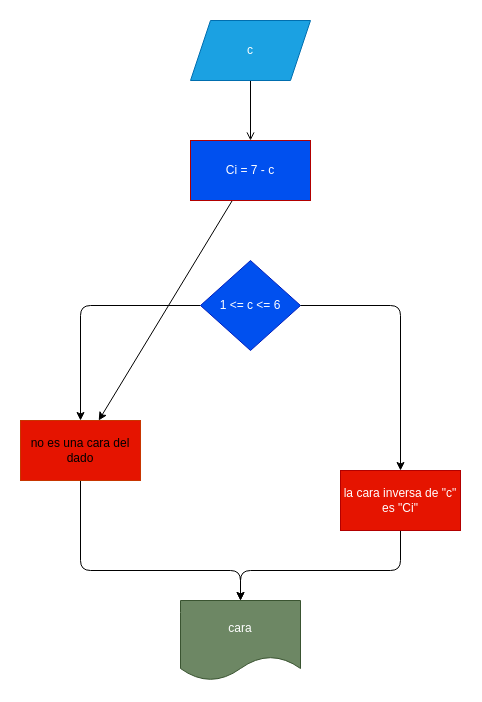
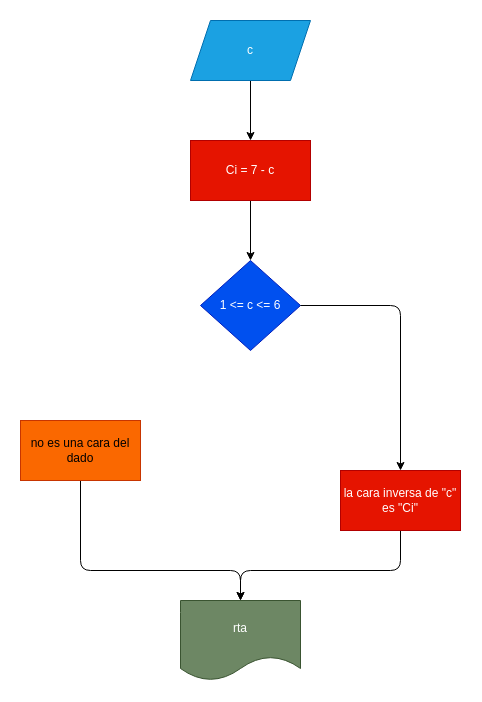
- <mxCell id="2" value="" style="edgeStyle=none;html=1;endArrow=open;" edge="1" parent="1" source="3" target="8"><mxGeometry relative="1" as="geometry" /></mxCell>
+ <mxCell id="2" value="" style="edgeStyle=none;html=1;" edge="1" parent="1" source="3" target="8"><mxGeometry relative="1" as="geometry" /></mxCell>
- <mxCell id="8" value="Ci = 7 - c" style="rounded=0;whiteSpace=wrap;html=1;fillColor=#0050ef;fontColor=#ffffff;strokeColor=#B20000;" vertex="1" parent="1"><mxGeometry x="190" y="140" width="120" height="60" as="geometry" /></mxCell>
+ <mxCell id="8" value="Ci = 7 - c" style="rounded=0;whiteSpace=wrap;html=1;fillColor=#e51400;fontColor=#ffffff;strokeColor=#B20000;" vertex="1" parent="1"><mxGeometry x="190" y="140" width="120" height="60" as="geometry" /></mxCell>
- <mxCell id="4" style="edgeStyle=none;html=1;" edge="1" parent="1" source="5" target="10"><mxGeometry relative="1" as="geometry"><mxPoint x="80" y="350" as="targetPoint" /><Array as="points"><mxPoint x="80" y="305" /></Array></mxGeometry></mxCell>
- <mxCell id="7" value="" style="edgeStyle=none;html=1;" edge="1" parent="1" source="8" target="10"><mxGeometry relative="1" as="geometry" /></mxCell>
+ <mxCell id="7" value="" style="edgeStyle=none;html=1;" edge="1" parent="1" source="8" target="5"><mxGeometry relative="1" as="geometry" /></mxCell>
- <mxCell id="10" value="no es una cara del dado" style="rounded=0;whiteSpace=wrap;html=1;fillColor=#e51400;fontColor=#000000;strokeColor=#C73500;" vertex="1" parent="1"><mxGeometry x="20" y="420" width="120" height="60" as="geometry" /></mxCell>
+ <mxCell id="10" value="no es una cara del dado" style="rounded=0;whiteSpace=wrap;html=1;fillColor=#fa6800;fontColor=#000000;strokeColor=#C73500;" vertex="1" parent="1"><mxGeometry x="20" y="420" width="120" height="60" as="geometry" /></mxCell>
- <mxCell id="13" value="cara" style="shape=document;whiteSpace=wrap;html=1;boundedLbl=1;fillColor=#6d8764;fontColor=#ffffff;strokeColor=#3A5431;" vertex="1" parent="1"><mxGeometry x="180" y="600" width="120" height="80" as="geometry" /></mxCell>
+ <mxCell id="13" value="rta" style="shape=document;whiteSpace=wrap;html=1;boundedLbl=1;fillColor=#6d8764;fontColor=#ffffff;strokeColor=#3A5431;" vertex="1" parent="1"><mxGeometry x="180" y="600" width="120" height="80" as="geometry" /></mxCell>
